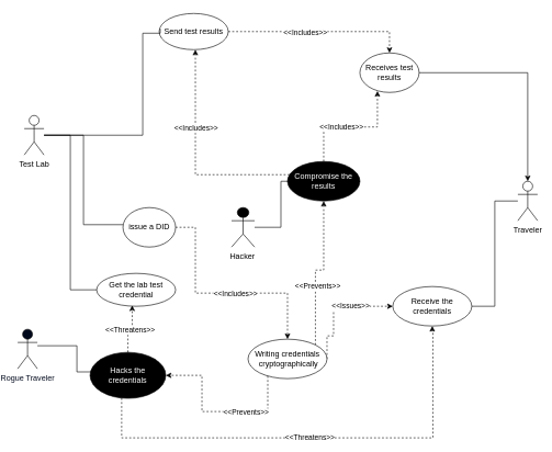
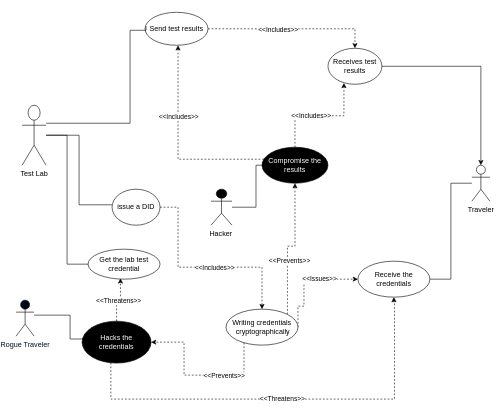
- <mxCell id="3" value="Test Lab" style="shape=umlActor;verticalLabelPosition=bottom;verticalAlign=top;html=1;outlineConnect=0;" vertex="1" parent="1"><mxGeometry x="30" y="175" width="30" height="60" as="geometry" /></mxCell>
+ <mxCell id="3" value="Test Lab" style="shape=umlActor;verticalLabelPosition=bottom;verticalAlign=top;html=1;outlineConnect=0;" vertex="1" parent="1"><mxGeometry x="30" y="175" width="40" height="100" as="geometry" /></mxCell>
